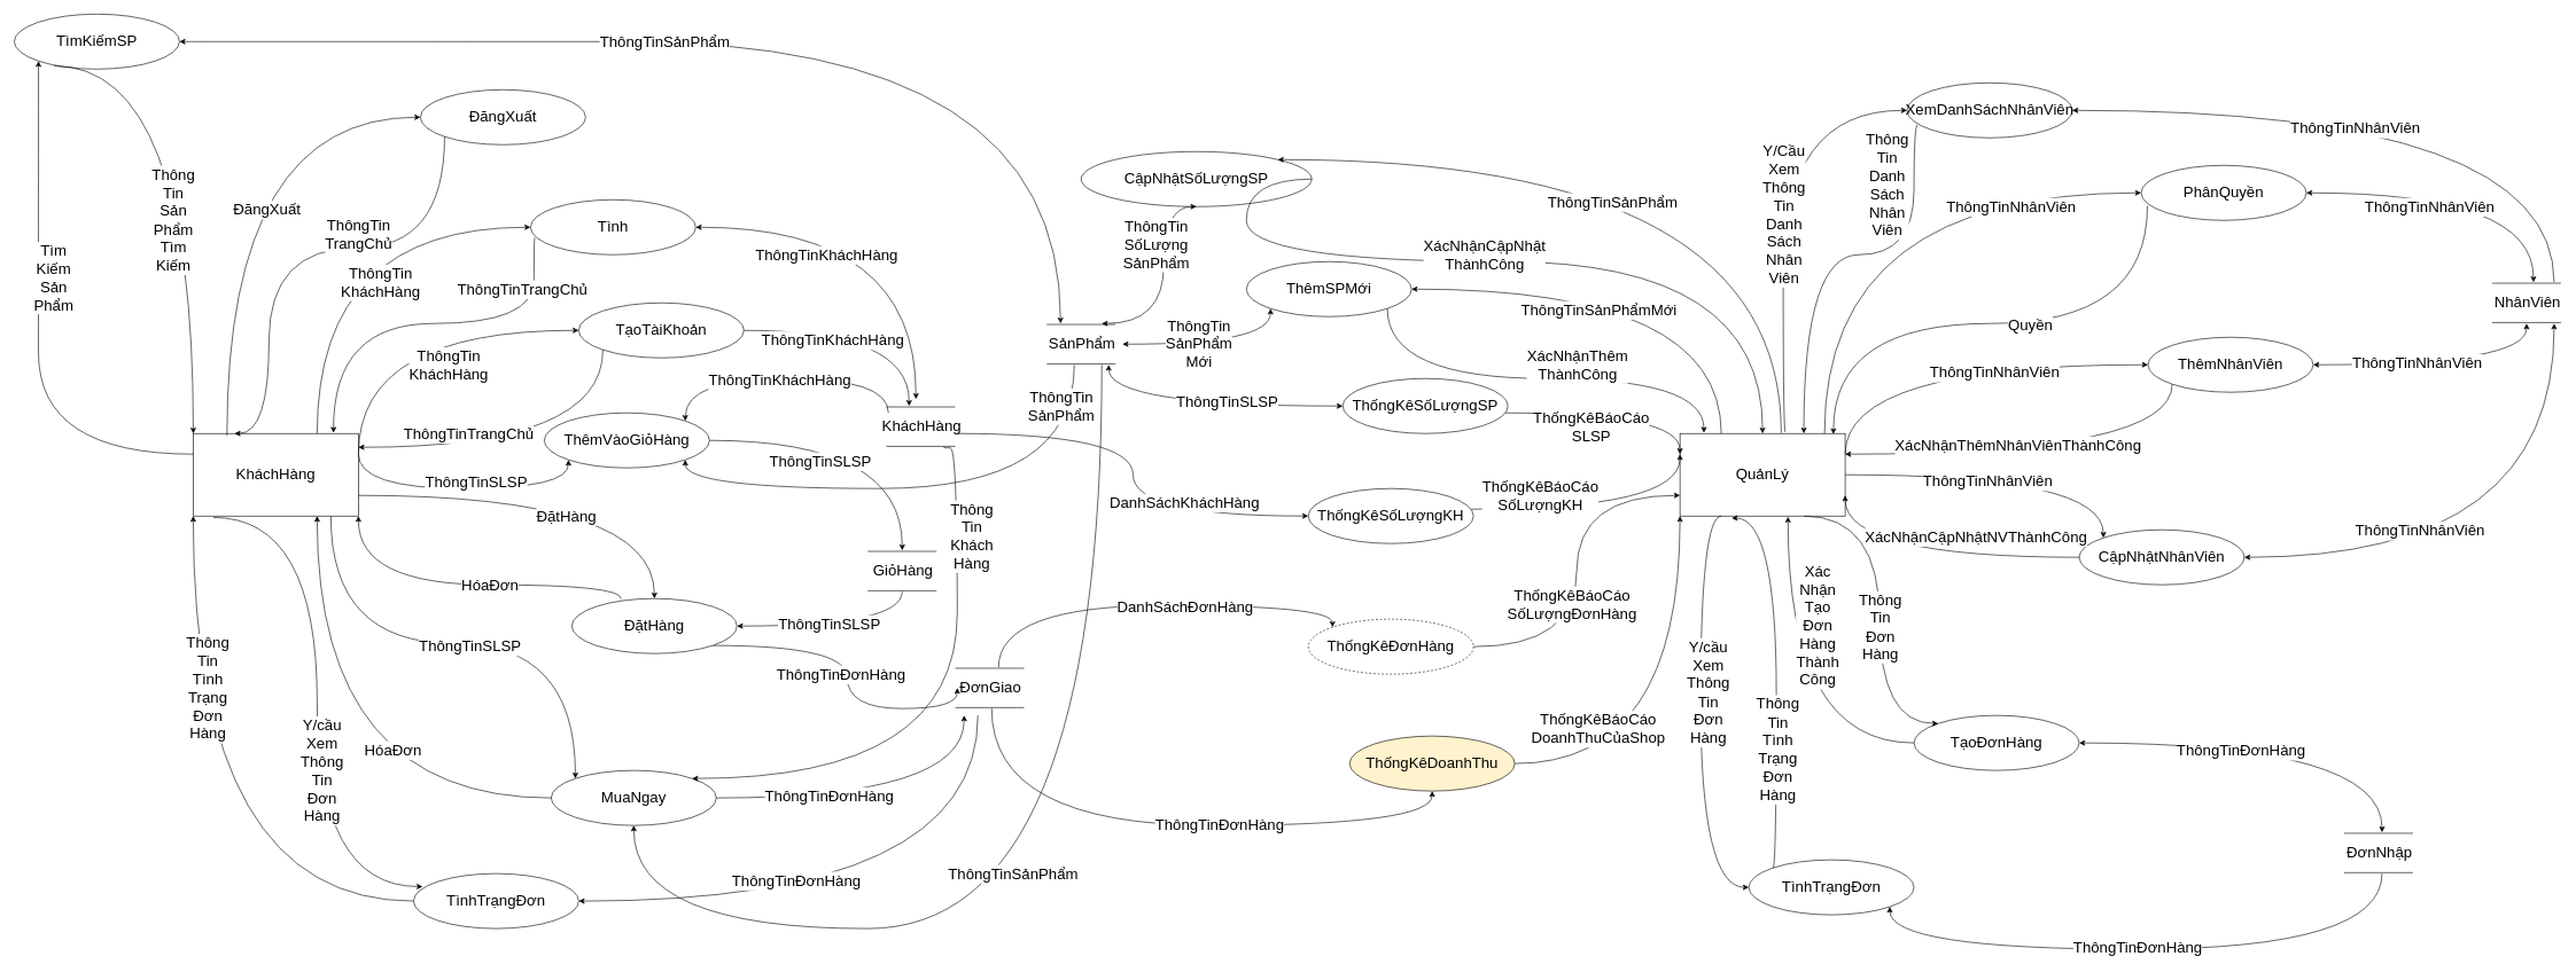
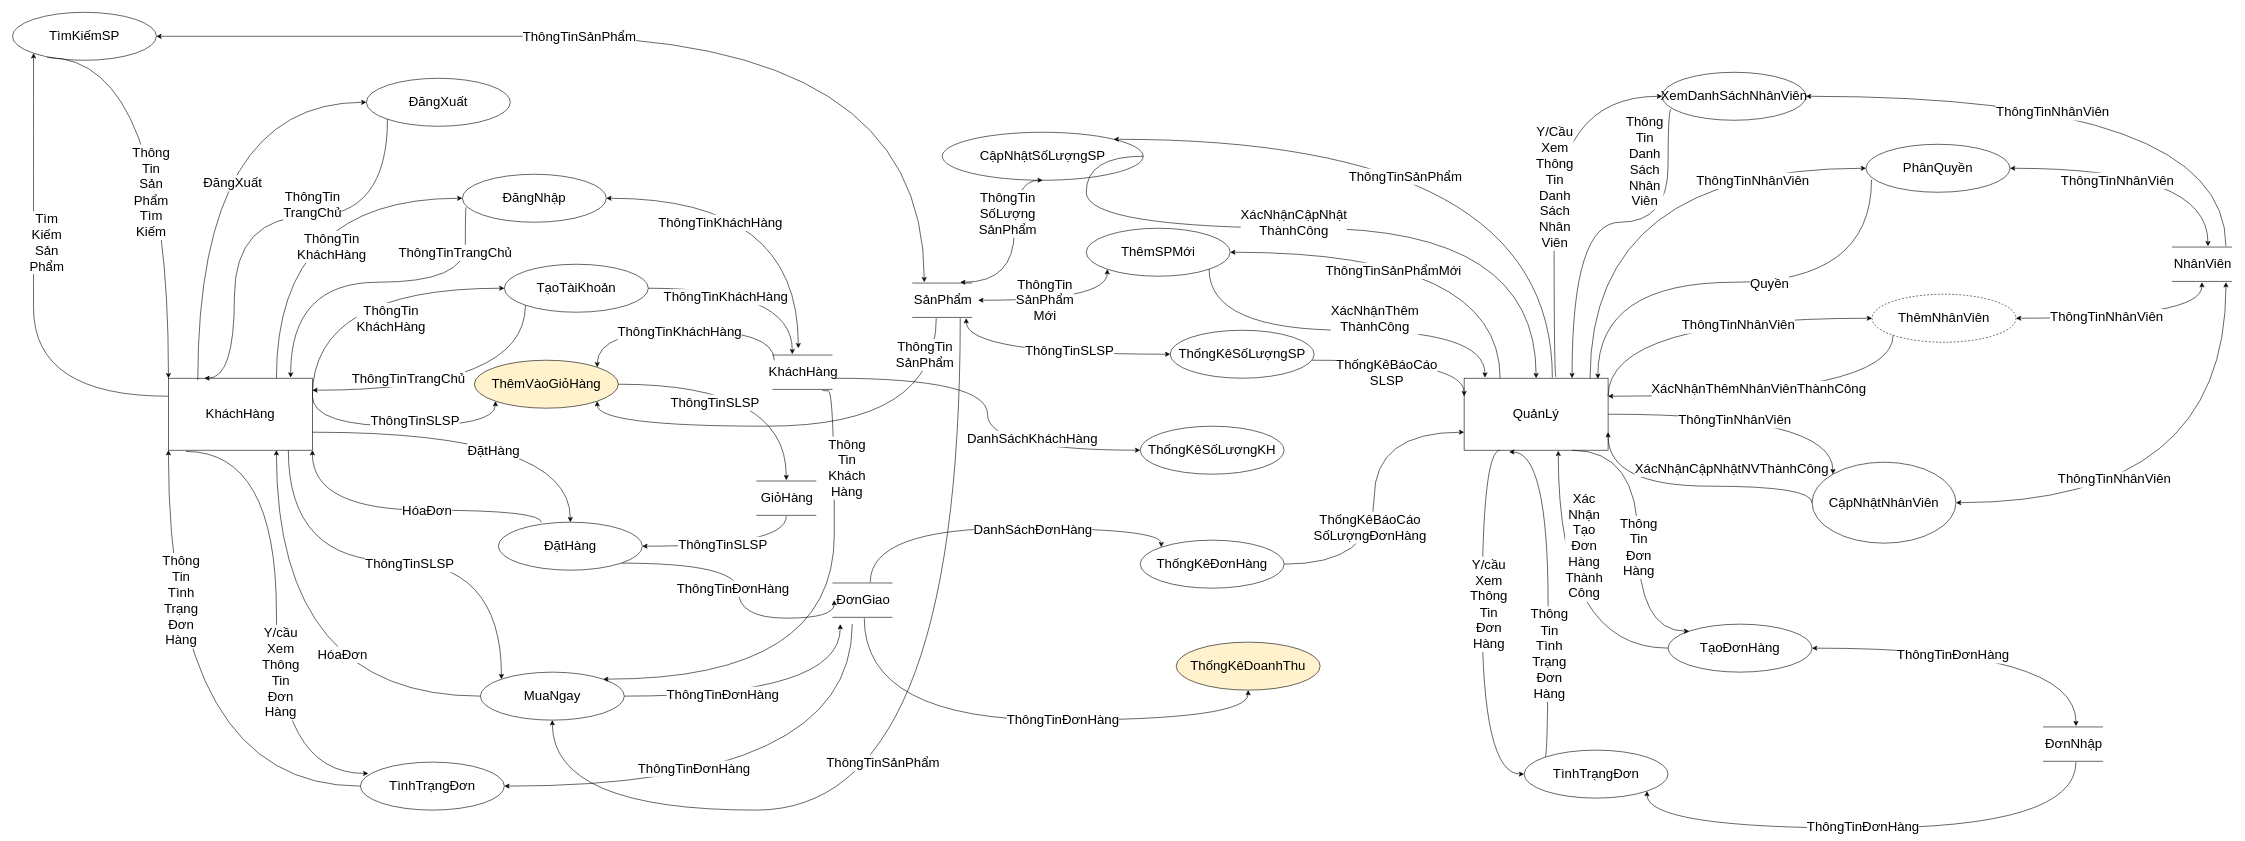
- <mxCell id="6" value="&lt;font style=&quot;font-size: 22px;&quot;&gt;Tình&lt;/font&gt;" style="ellipse;whiteSpace=wrap;html=1;" vertex="1" parent="1"><mxGeometry x="770" y="290" width="240" height="80" as="geometry" /></mxCell>
+ <mxCell id="6" value="&lt;font style=&quot;font-size: 22px;&quot;&gt;ĐăngNhập&lt;/font&gt;" style="ellipse;whiteSpace=wrap;html=1;" vertex="1" parent="1"><mxGeometry x="770" y="290" width="240" height="80" as="geometry" /></mxCell>
- <mxCell id="99" value="&lt;font style=&quot;font-size: 22px;&quot;&gt;ThêmNhânViên&lt;/font&gt;" style="ellipse;whiteSpace=wrap;html=1;" vertex="1" parent="1"><mxGeometry x="3120" y="490" width="240" height="80" as="geometry" /></mxCell>
+ <mxCell id="99" value="&lt;font style=&quot;font-size: 22px;&quot;&gt;ThêmNhânViên&lt;/font&gt;" style="ellipse;whiteSpace=wrap;html=1;dashed=1;" vertex="1" parent="1"><mxGeometry x="3120" y="490" width="240" height="80" as="geometry" /></mxCell>
- <mxCell id="20" value="&lt;font style=&quot;font-size: 22px;&quot;&gt;ThêmVàoGiỏHàng&lt;/font&gt;" style="ellipse;whiteSpace=wrap;html=1;" vertex="1" parent="1"><mxGeometry x="790" y="600" width="240" height="80" as="geometry" /></mxCell>
+ <mxCell id="20" value="&lt;font style=&quot;font-size: 22px;&quot;&gt;ThêmVàoGiỏHàng&lt;/font&gt;" style="ellipse;whiteSpace=wrap;html=1;fillColor=#fff2cc;" vertex="1" parent="1"><mxGeometry x="790" y="600" width="240" height="80" as="geometry" /></mxCell>
- <mxCell id="22" style="edgeStyle=orthogonalEdgeStyle;curved=1;rounded=0;orthogonalLoop=1;jettySize=auto;html=1;entryX=0;entryY=0.25;entryDx=0;entryDy=0;" edge="1" parent="1" source="24" target="10"><mxGeometry relative="1" as="geometry"><Array as="points"><mxPoint x="2440" y="740" /></Array></mxGeometry></mxCell>
- <mxCell id="23" value="&lt;font style=&quot;font-size: 22px;&quot;&gt;ThốngKêBáoCáo&lt;br style=&quot;border-color: var(--border-color);&quot;&gt;SốLượngKH&lt;/font&gt;" style="edgeLabel;html=1;align=center;verticalAlign=middle;resizable=0;points=[];" connectable="0" vertex="1" parent="22"><mxGeometry x="-0.379" y="8" relative="1" as="geometry"><mxPoint x="-19" y="-12" as="offset" /></mxGeometry></mxCell>
- <mxCell id="100" value="&lt;span style=&quot;font-size: 22px;&quot;&gt;CậpNhậtNhânViên&lt;/span&gt;" style="ellipse;whiteSpace=wrap;html=1;" vertex="1" parent="1"><mxGeometry x="3020" y="770" width="240" height="80" as="geometry" /></mxCell>
+ <mxCell id="100" value="&lt;span style=&quot;font-size: 22px;&quot;&gt;CậpNhậtNhânViên&lt;/span&gt;" style="ellipse;whiteSpace=wrap;html=1;" vertex="1" parent="1"><mxGeometry x="3020" y="770" width="240" height="135" as="geometry" /></mxCell>
- <mxCell id="9" value="&lt;font style=&quot;font-size: 22px;&quot;&gt;ThốngKêĐơnHàng&lt;/font&gt;" style="ellipse;whiteSpace=wrap;html=1;dashed=1;" vertex="1" parent="1"><mxGeometry x="1900" y="900" width="240" height="80" as="geometry" /></mxCell>
+ <mxCell id="9" value="&lt;font style=&quot;font-size: 22px;&quot;&gt;ThốngKêĐơnHàng&lt;/font&gt;" style="ellipse;whiteSpace=wrap;html=1;" vertex="1" parent="1"><mxGeometry x="1900" y="900" width="240" height="80" as="geometry" /></mxCell>
- <mxCell id="12" style="edgeStyle=orthogonalEdgeStyle;curved=1;rounded=0;orthogonalLoop=1;jettySize=auto;html=1;entryX=0;entryY=1;entryDx=0;entryDy=0;" edge="1" parent="1" source="14" target="10"><mxGeometry relative="1" as="geometry" /></mxCell>
- <mxCell id="13" value="&lt;font style=&quot;font-size: 22px;&quot;&gt;ThốngKêBáoCáo&lt;br&gt;DoanhThuCủaShop&lt;/font&gt;" style="edgeLabel;html=1;align=center;verticalAlign=middle;resizable=0;points=[];" connectable="0" vertex="1" parent="12"><mxGeometry x="0.136" y="54" relative="1" as="geometry"><mxPoint x="-66" y="50" as="offset" /></mxGeometry></mxCell>
